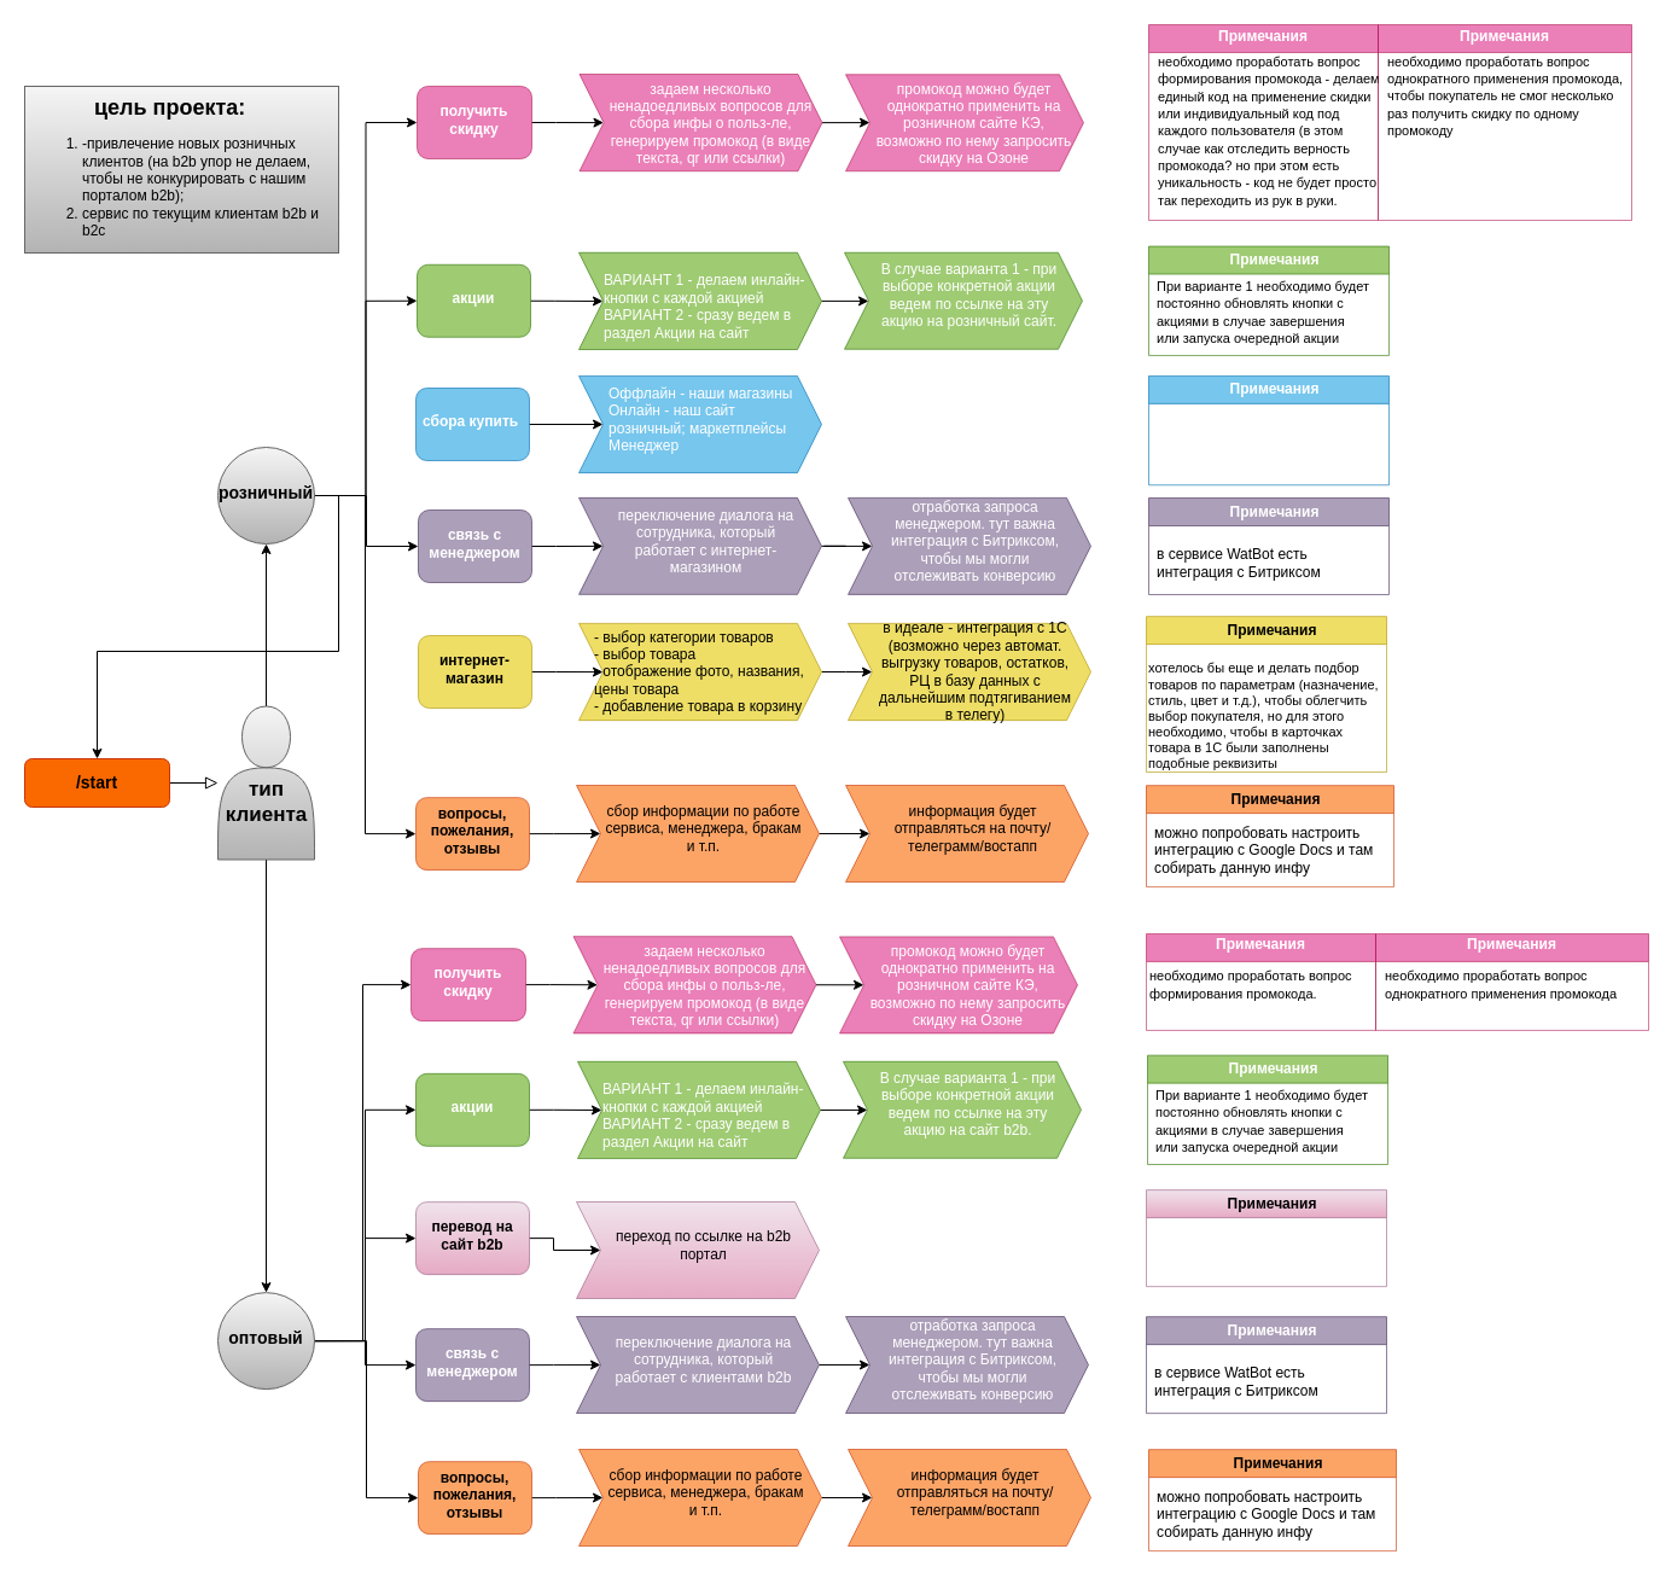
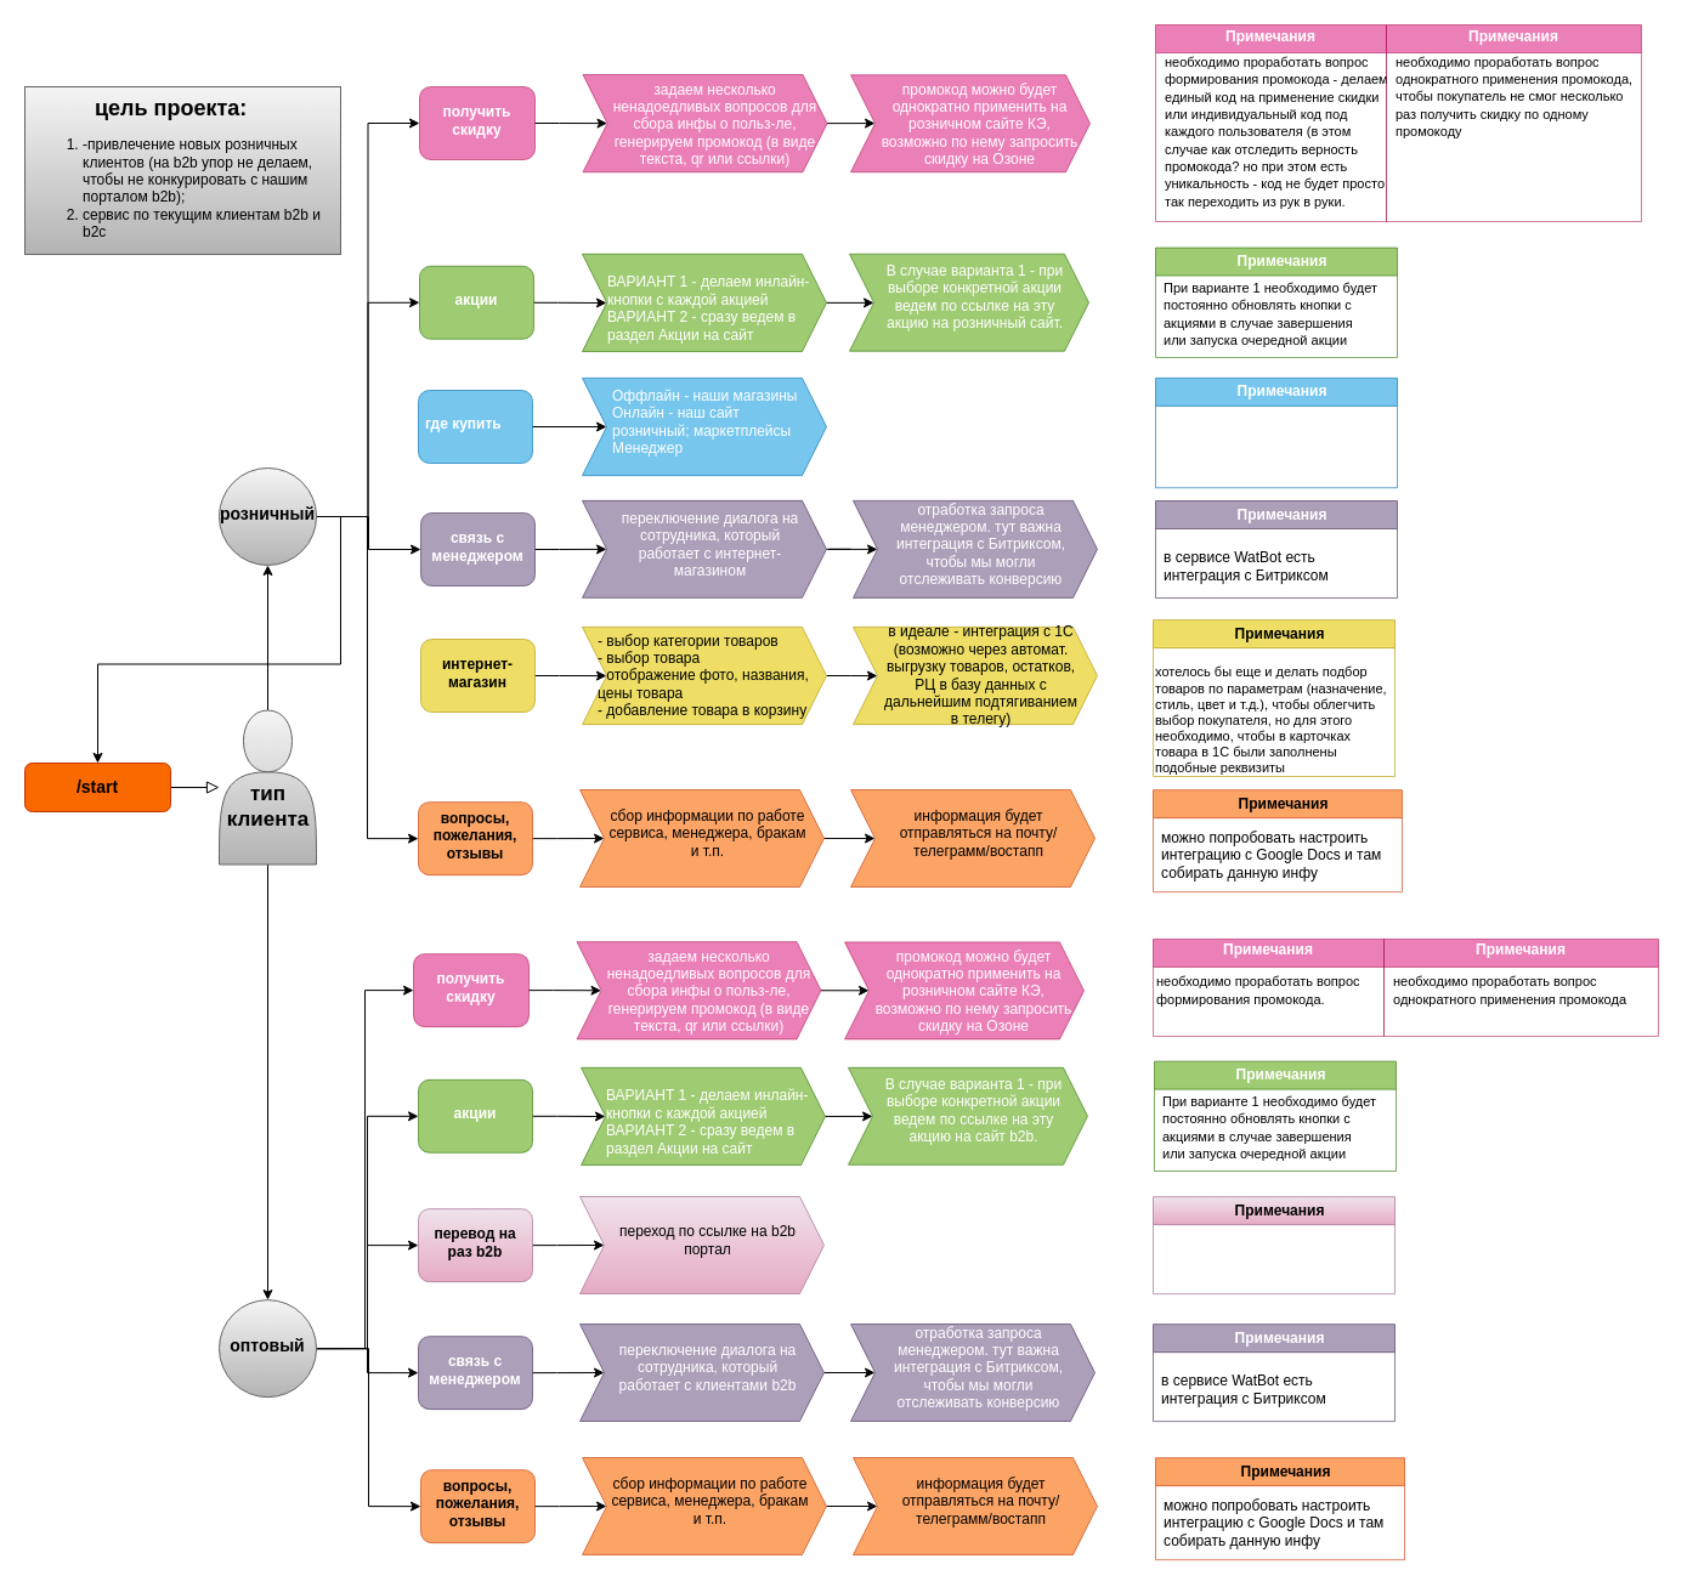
- <mxCell id="27" value="сбора купить" style="rounded=1;whiteSpace=wrap;html=1;fillColor=#1ba1e2;strokeColor=#006EAF;fontColor=#ffffff;shadow=0;strokeWidth=1;spacing=6;spacingTop=-4;opacity=60;align=left;fontStyle=1" parent="1" vertex="1"><mxGeometry x="344" y="321.01" width="94" height="60" as="geometry" /></mxCell>
+ <mxCell id="27" value="где купить" style="rounded=1;whiteSpace=wrap;html=1;fillColor=#1ba1e2;strokeColor=#006EAF;fontColor=#ffffff;shadow=0;strokeWidth=1;spacing=6;spacingTop=-4;opacity=60;align=left;fontStyle=1" parent="1" vertex="1"><mxGeometry x="344" y="321.01" width="94" height="60" as="geometry" /></mxCell>
- <mxCell id="49" value="розничный" style="ellipse;whiteSpace=wrap;html=1;aspect=fixed;fontSize=14;fillColor=#f5f5f5;strokeColor=#666666;shadow=0;strokeWidth=1;spacing=6;spacingTop=-4;gradientColor=#b3b3b3;fontStyle=1" parent="1" vertex="1"><mxGeometry x="180" y="370" width="80" height="80" as="geometry" /></mxCell>
+ <mxCell id="49" value="розничный" style="ellipse;whiteSpace=wrap;html=1;aspect=fixed;fontSize=14;fillColor=#f5f5f5;strokeColor=#666666;shadow=0;strokeWidth=1;spacing=6;spacingTop=-4;gradientColor=#b3b3b3;fontStyle=1" parent="1" vertex="1"><mxGeometry x="180" y="385" width="80" height="80" as="geometry" /></mxCell>
- <mxCell id="64" value="перевод на сайт b2b" style="rounded=1;whiteSpace=wrap;html=1;fillColor=#e6d0de;strokeColor=#996185;shadow=0;strokeWidth=1;spacing=6;spacingTop=-4;opacity=60;gradientColor=#d5739d;fontStyle=1" parent="1" vertex="1"><mxGeometry x="344" y="995.13" width="94" height="60" as="geometry" /></mxCell>
+ <mxCell id="64" value="перевод на раз b2b" style="rounded=1;whiteSpace=wrap;html=1;fillColor=#e6d0de;strokeColor=#996185;shadow=0;strokeWidth=1;spacing=6;spacingTop=-4;opacity=60;gradientColor=#d5739d;fontStyle=1" parent="1" vertex="1"><mxGeometry x="344" y="995.13" width="94" height="60" as="geometry" /></mxCell>
- <mxCell id="65" value="переход по ссылке на b2b портал" style="shape=step;perimeter=stepPerimeter;whiteSpace=wrap;html=1;fixedSize=1;fillColor=#e6d0de;strokeColor=#996185;shadow=0;strokeWidth=1;spacing=6;spacingTop=-4;opacity=60;spacingRight=9;spacingLeft=19;fontSize=12;align=center;verticalAlign=middle;labelBorderColor=none;labelBackgroundColor=none;spacingBottom=4;gradientColor=#d5739d;" parent="1" vertex="1"><mxGeometry x="477" y="995" width="201" height="80" as="geometry" /></mxCell>
+ <mxCell id="65" value="переход по ссылке на b2b портал" style="shape=step;perimeter=stepPerimeter;whiteSpace=wrap;html=1;fixedSize=1;fillColor=#e6d0de;strokeColor=#996185;shadow=0;strokeWidth=1;spacing=6;spacingTop=-4;opacity=60;spacingRight=9;spacingLeft=19;fontSize=12;align=center;verticalAlign=middle;labelBorderColor=none;labelBackgroundColor=none;spacingBottom=4;gradientColor=#d5739d;" parent="1" vertex="1"><mxGeometry x="477" y="985" width="201" height="80" as="geometry" /></mxCell>
